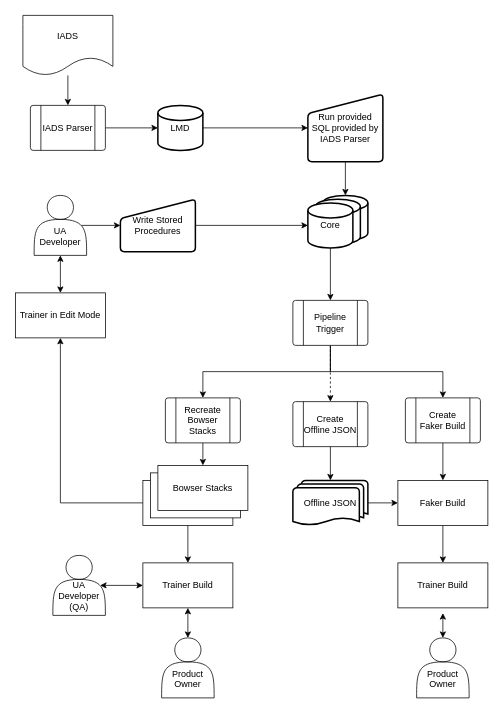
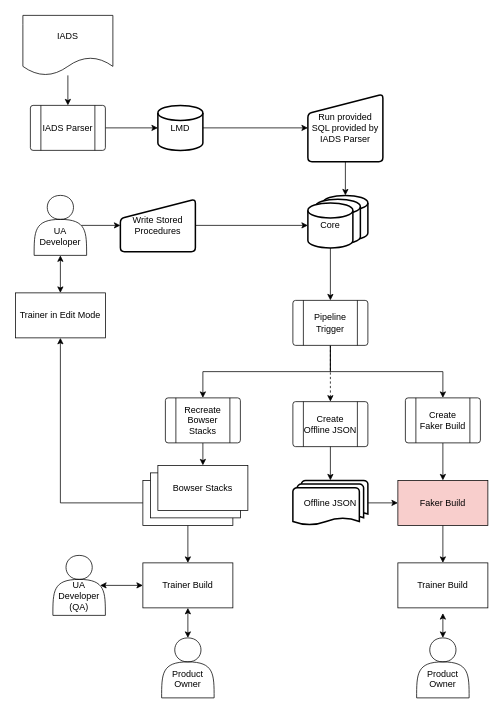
- <mxCell id="37" value="Faker Build" style="rounded=0;whiteSpace=wrap;html=1;" vertex="1" parent="1"><mxGeometry x="530" y="640" width="120" height="60" as="geometry" /></mxCell>
+ <mxCell id="37" value="Faker Build" style="rounded=0;whiteSpace=wrap;html=1;fillColor=#f8cecc;" vertex="1" parent="1"><mxGeometry x="530" y="640" width="120" height="60" as="geometry" /></mxCell>
